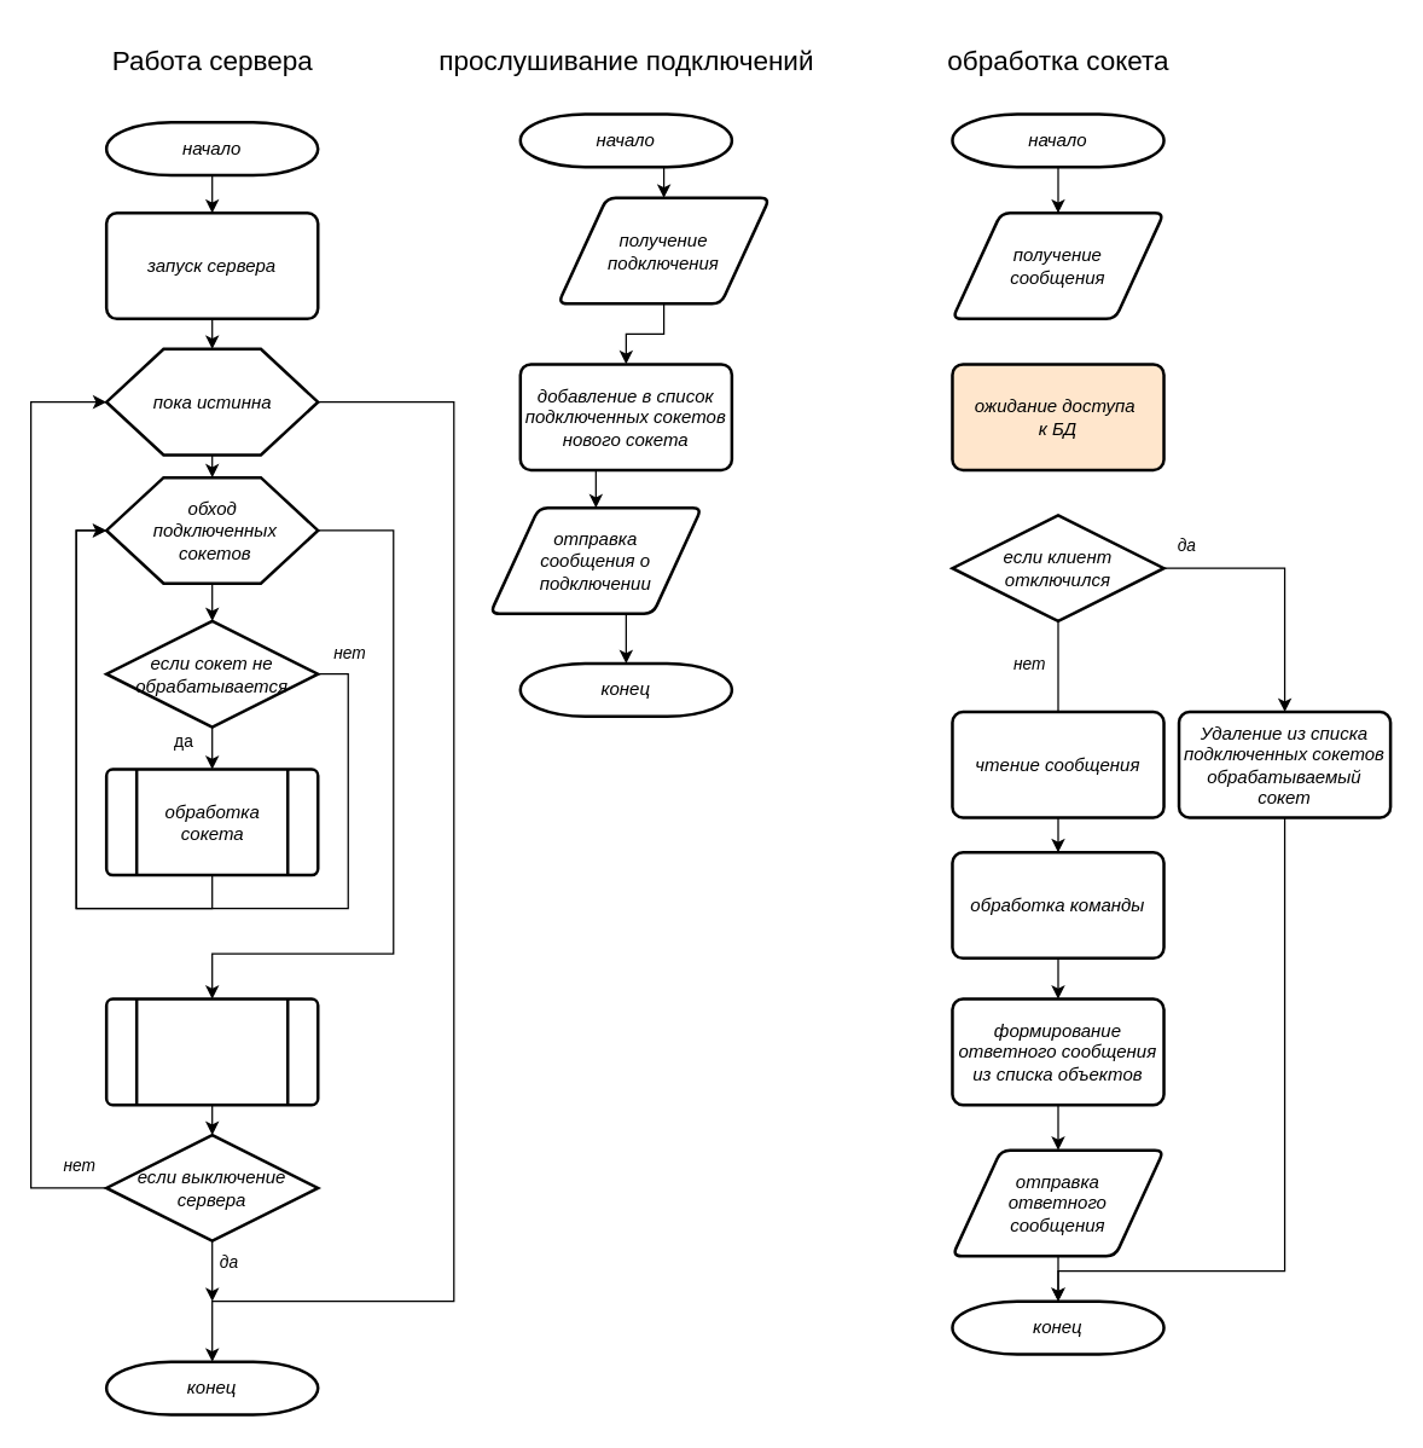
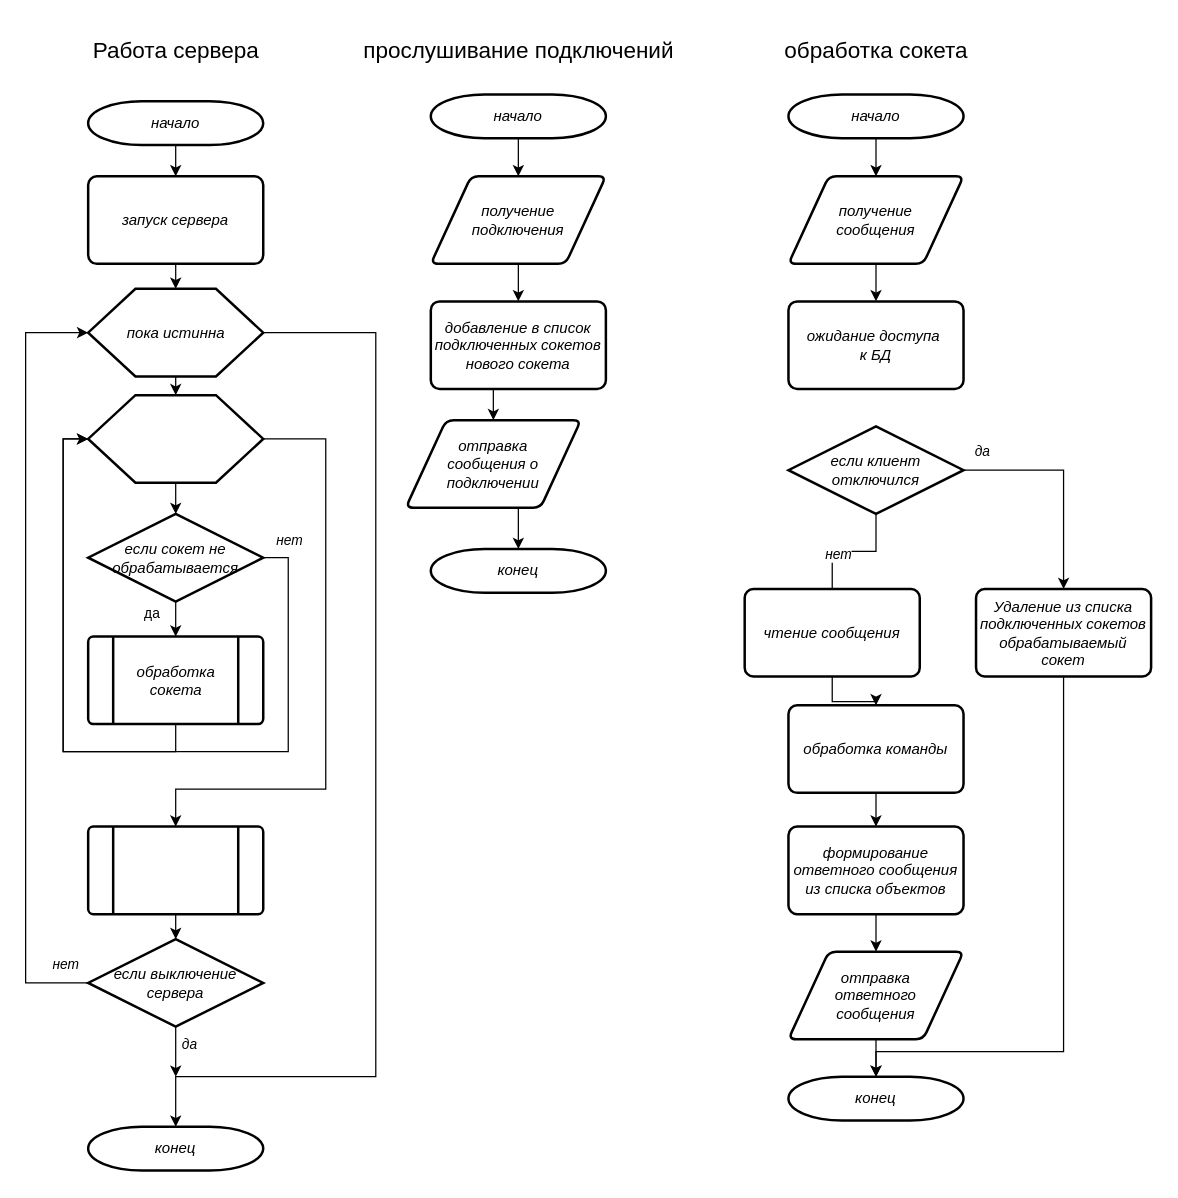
- <mxCell id="27" value="&lt;div&gt;&lt;i&gt;получение&lt;/i&gt;&lt;/div&gt;&lt;div&gt;&lt;i&gt;подключения&lt;/i&gt;&lt;/div&gt;" style="shape=parallelogram;html=1;strokeWidth=2;perimeter=parallelogramPerimeter;whiteSpace=wrap;rounded=1;arcSize=12;size=0.23;" parent="1" vertex="1"><mxGeometry x="369" y="130.5" width="140" height="70" as="geometry" /></mxCell>
+ <mxCell id="27" value="&lt;div&gt;&lt;i&gt;получение&lt;/i&gt;&lt;/div&gt;&lt;div&gt;&lt;i&gt;подключения&lt;/i&gt;&lt;/div&gt;" style="shape=parallelogram;html=1;strokeWidth=2;perimeter=parallelogramPerimeter;whiteSpace=wrap;rounded=1;arcSize=12;size=0.23;" parent="1" vertex="1"><mxGeometry x="344" y="140.5" width="140" height="70" as="geometry" /></mxCell>
+ <mxCell id="35" style="edgeStyle=orthogonalEdgeStyle;rounded=0;orthogonalLoop=1;jettySize=auto;html=1;exitX=0.5;exitY=1;exitDx=0;exitDy=0;entryX=0.5;entryY=0;entryDx=0;entryDy=0;" parent="1" source="36" target="37" edge="1"><mxGeometry relative="1" as="geometry" /></mxCell>
- <mxCell id="37" value="&lt;div&gt;&lt;i&gt;ожидание доступа&amp;nbsp;&lt;/i&gt;&lt;/div&gt;&lt;div&gt;&lt;i&gt;к БД&lt;/i&gt;&lt;/div&gt;" style="rounded=1;whiteSpace=wrap;html=1;absoluteArcSize=1;arcSize=14;strokeWidth=2;fillColor=#ffe6cc;" parent="1" vertex="1"><mxGeometry x="630" y="240.5" width="140" height="70" as="geometry" /></mxCell>
+ <mxCell id="37" value="&lt;div&gt;&lt;i&gt;ожидание доступа&amp;nbsp;&lt;/i&gt;&lt;/div&gt;&lt;div&gt;&lt;i&gt;к БД&lt;/i&gt;&lt;/div&gt;" style="rounded=1;whiteSpace=wrap;html=1;absoluteArcSize=1;arcSize=14;strokeWidth=2;" parent="1" vertex="1"><mxGeometry x="630" y="240.5" width="140" height="70" as="geometry" /></mxCell>
- <mxCell id="11" value="&lt;div&gt;&lt;i&gt;обход&lt;/i&gt;&lt;/div&gt;&lt;div&gt;&lt;i&gt;&amp;nbsp;подключенных&lt;/i&gt;&lt;/div&gt;&lt;div&gt;&lt;i&gt;&amp;nbsp;сокетов&lt;/i&gt;&lt;/div&gt;" style="text;html=1;align=center;verticalAlign=middle;resizable=0;points=[];autosize=1;strokeColor=none;fillColor=none;" parent="1" vertex="1"><mxGeometry x="85" y="320.5" width="110" height="60" as="geometry" /></mxCell>
- <mxCell id="43" value="&lt;i&gt;чтение сообщения&lt;/i&gt;" style="rounded=1;whiteSpace=wrap;html=1;absoluteArcSize=1;arcSize=14;strokeWidth=2;" parent="1" vertex="1"><mxGeometry x="630" y="470.5" width="140" height="70" as="geometry" /></mxCell>
+ <mxCell id="43" value="&lt;i&gt;чтение сообщения&lt;/i&gt;" style="rounded=1;whiteSpace=wrap;html=1;absoluteArcSize=1;arcSize=14;strokeWidth=2;" parent="1" vertex="1"><mxGeometry x="595" y="470.5" width="140" height="70" as="geometry" /></mxCell>
